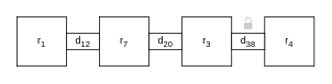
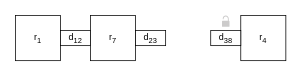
- <mxCell id="7" value="d&lt;sub&gt;20&lt;/sub&gt;" style="rounded=0;whiteSpace=wrap;html=1;labelPosition=center;verticalLabelPosition=middle;align=center;verticalAlign=middle;" parent="1" vertex="1"><mxGeometry x="180" y="40" width="40" height="20" as="geometry" /></mxCell>
+ <mxCell id="7" value="d&lt;sub&gt;23&lt;/sub&gt;" style="rounded=0;whiteSpace=wrap;html=1;labelPosition=center;verticalLabelPosition=middle;align=center;verticalAlign=middle;" parent="1" vertex="1"><mxGeometry x="180" y="40" width="40" height="20" as="geometry" /></mxCell>
- <mxCell id="4" value="r&lt;sub&gt;3&lt;/sub&gt;" style="rounded=0;whiteSpace=wrap;html=1;" parent="1" vertex="1"><mxGeometry x="220" y="20" width="60" height="60" as="geometry" /></mxCell>
